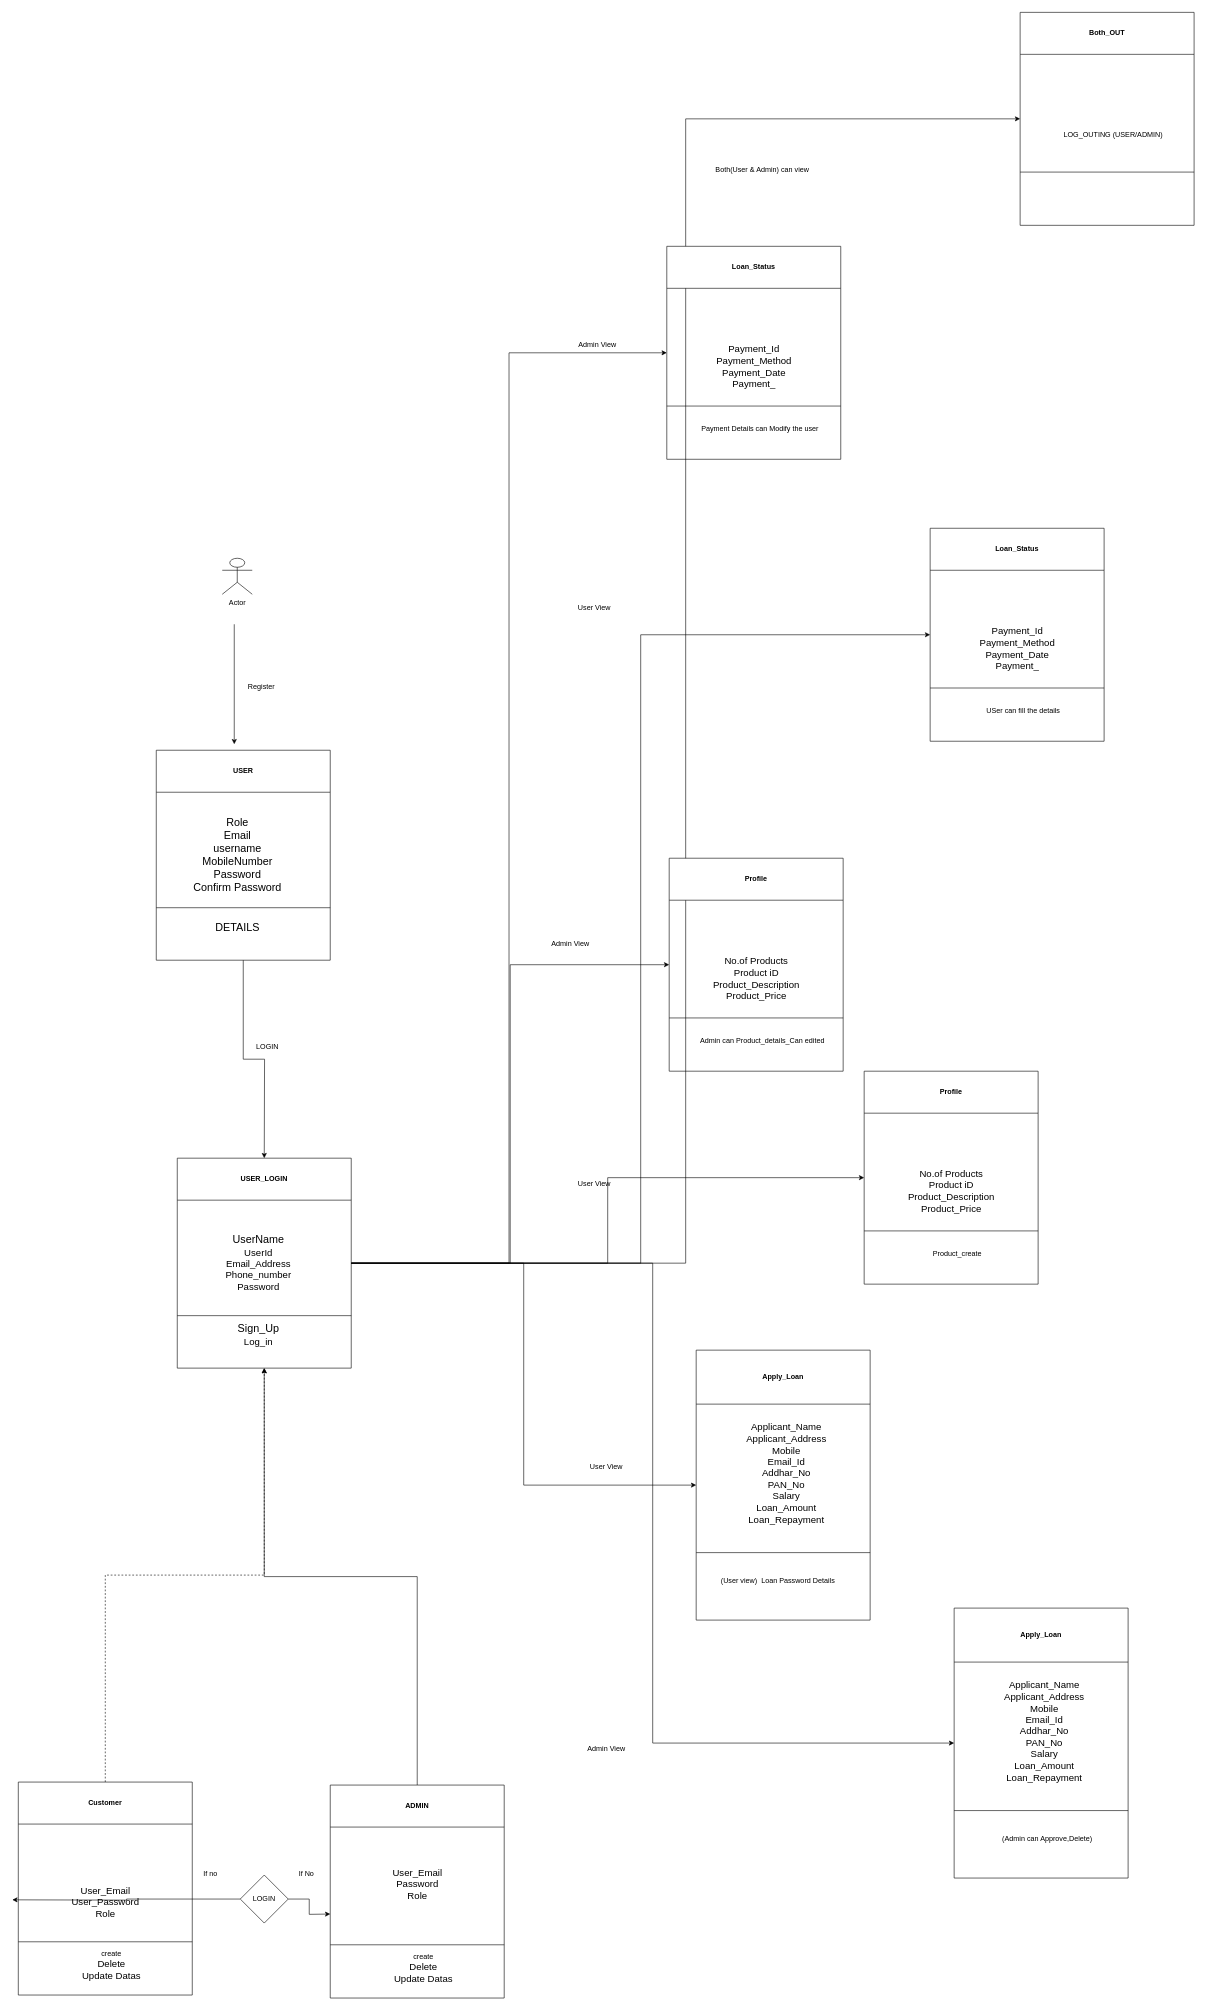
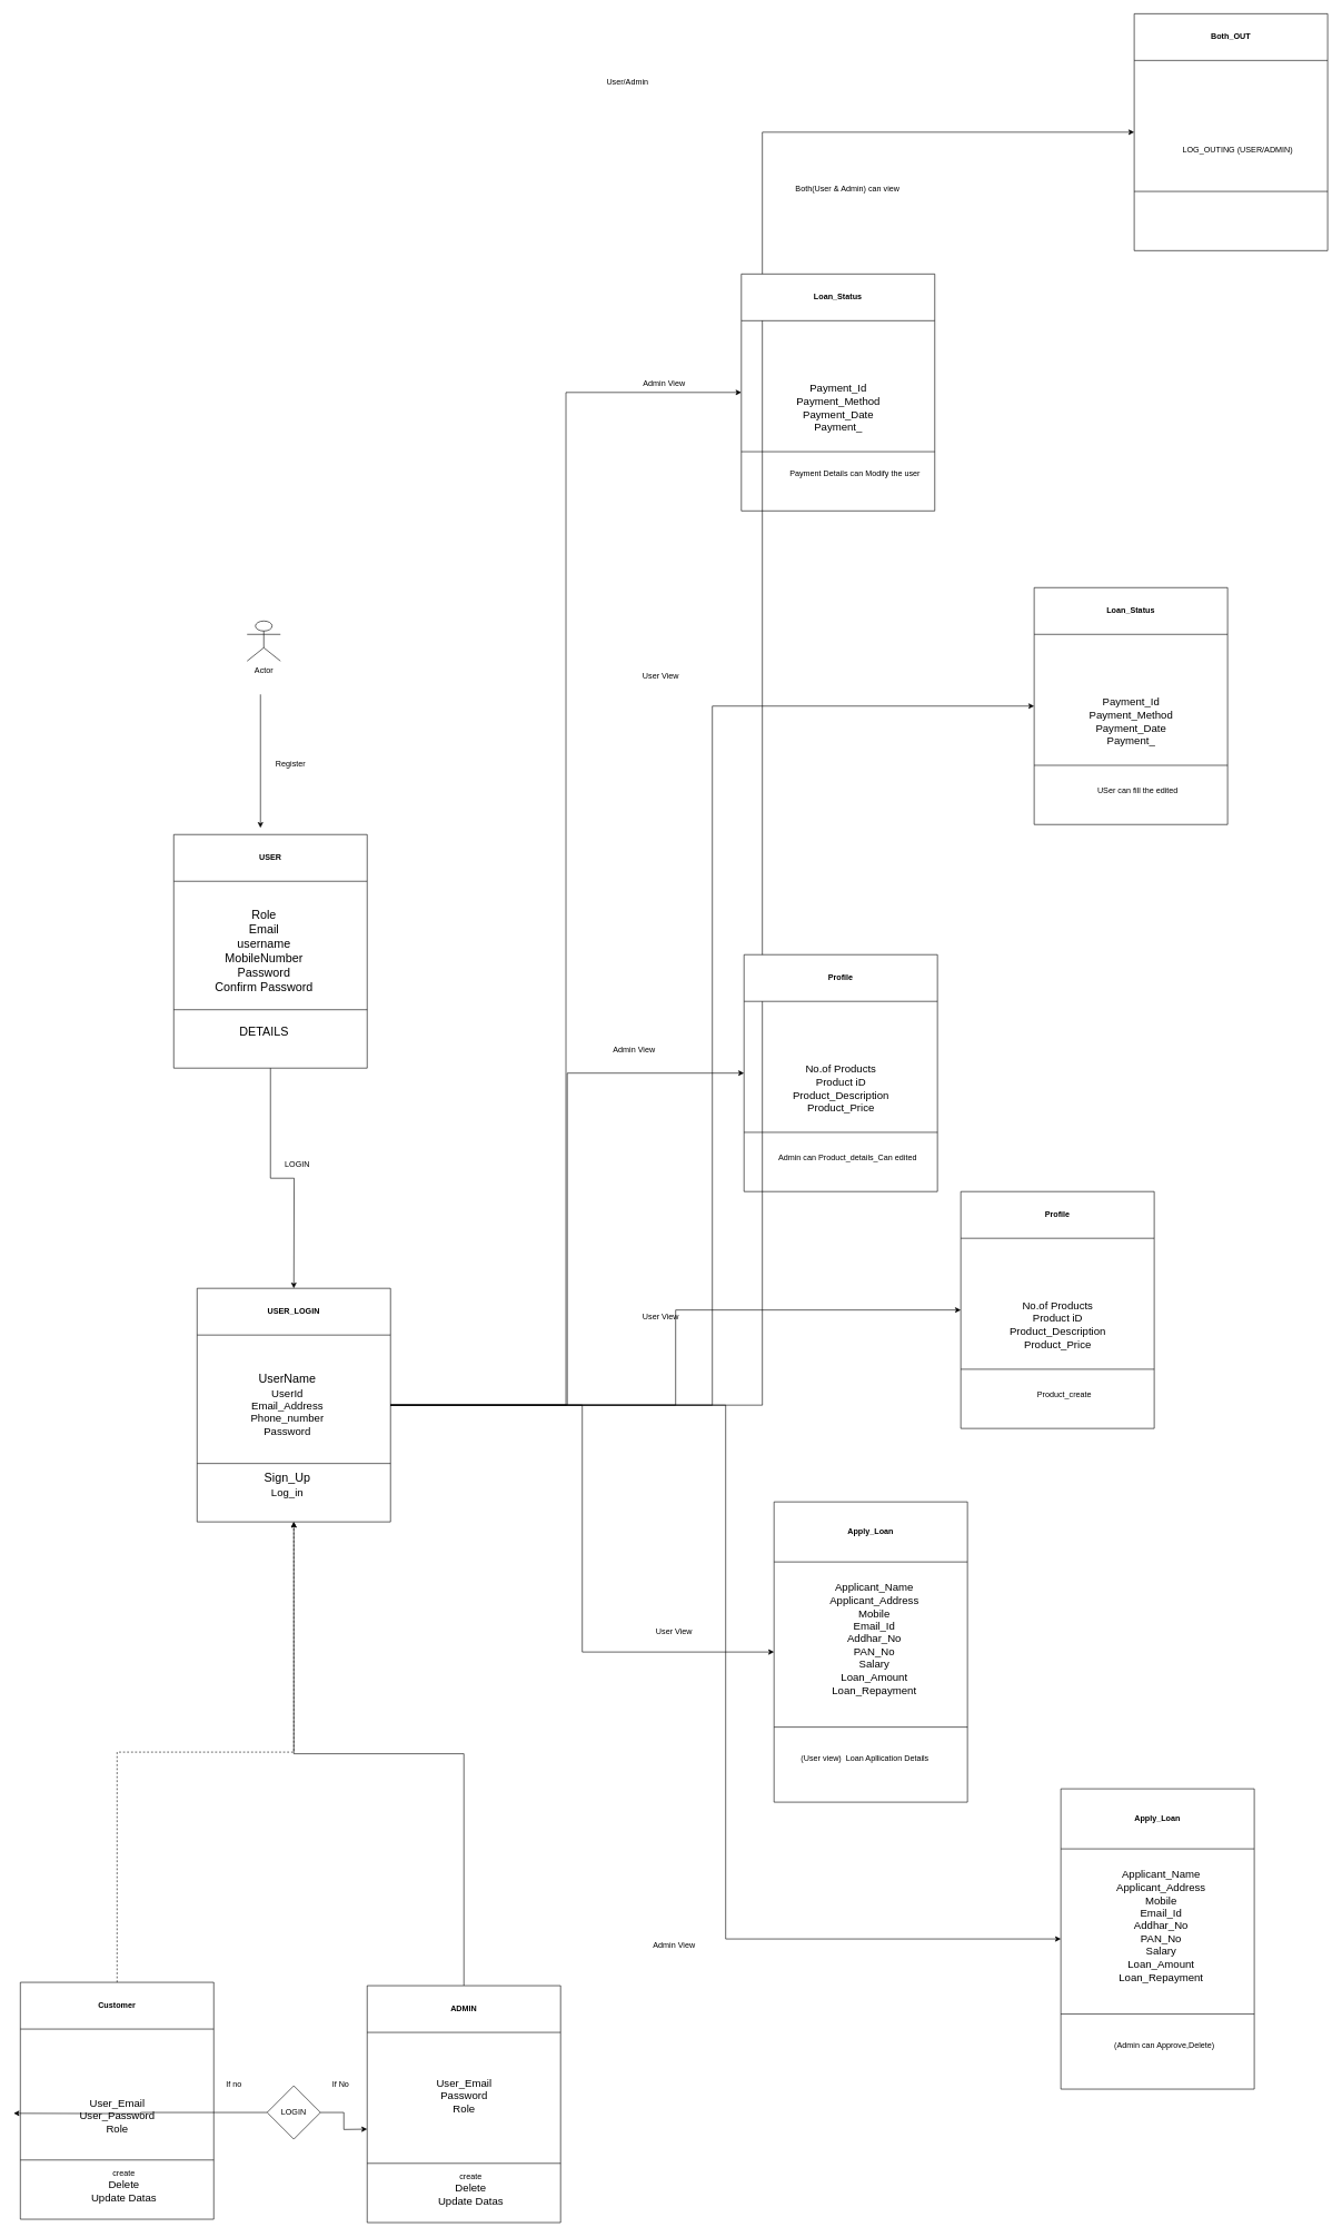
+ <mxCell id="71" value="User/Admin" style="text;html=1;align=center;verticalAlign=middle;resizable=0;points=[];autosize=1;strokeColor=none;fillColor=none;" vertex="1" parent="1"><mxGeometry x="895" y="108" width="90" height="30" as="geometry" /></mxCell>
- <mxCell id="30" value="Payment Details can Modify the user" style="text;html=1;align=center;verticalAlign=middle;resizable=0;points=[];autosize=1;strokeColor=none;fillColor=none;" parent="28" vertex="1"><mxGeometry x="45" y="290" width="220" height="30" as="geometry" /></mxCell>
+ <mxCell id="30" value="Payment Details can Modify the user" style="text;html=1;align=center;verticalAlign=middle;resizable=0;points=[];autosize=1;strokeColor=none;fillColor=none;" parent="28" vertex="1"><mxGeometry x="60" y="285" width="220" height="30" as="geometry" /></mxCell>
- <mxCell id="63" value="USer can fill the details" style="text;html=1;align=center;verticalAlign=middle;resizable=0;points=[];autosize=1;strokeColor=none;fillColor=none;" vertex="1" parent="61"><mxGeometry x="80" y="290" width="150" height="30" as="geometry" /></mxCell>
+ <mxCell id="63" value="USer can fill the edited" style="text;html=1;align=center;verticalAlign=middle;resizable=0;points=[];autosize=1;strokeColor=none;fillColor=none;" vertex="1" parent="61"><mxGeometry x="80" y="290" width="150" height="30" as="geometry" /></mxCell>
- <mxCell id="47" value="(User view)&amp;nbsp; Loan Password Details" style="text;html=1;align=center;verticalAlign=middle;resizable=0;points=[];autosize=1;strokeColor=none;fillColor=none;" vertex="1" parent="45"><mxGeometry x="31" y="370" width="210" height="30" as="geometry" /></mxCell>
+ <mxCell id="47" value="(User view)&amp;nbsp; Loan Apllication Details" style="text;html=1;align=center;verticalAlign=middle;resizable=0;points=[];autosize=1;strokeColor=none;fillColor=none;" vertex="1" parent="45"><mxGeometry x="31" y="370" width="210" height="30" as="geometry" /></mxCell>
